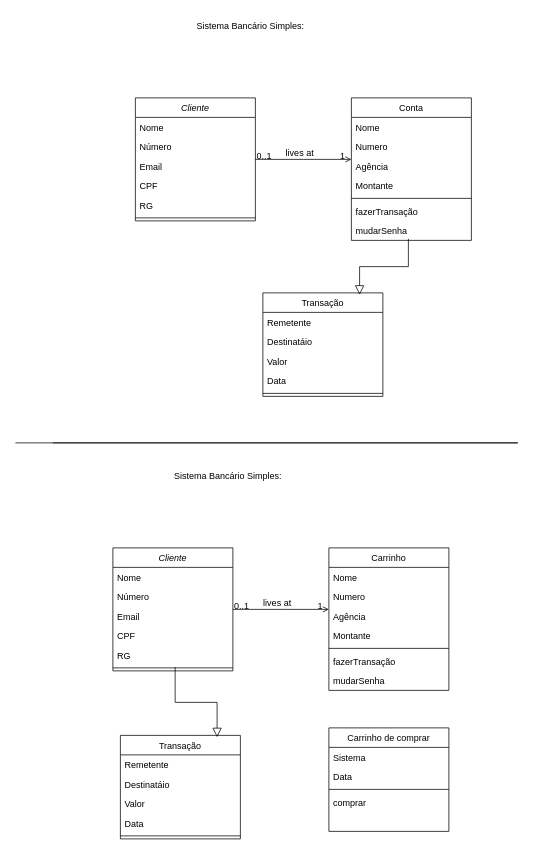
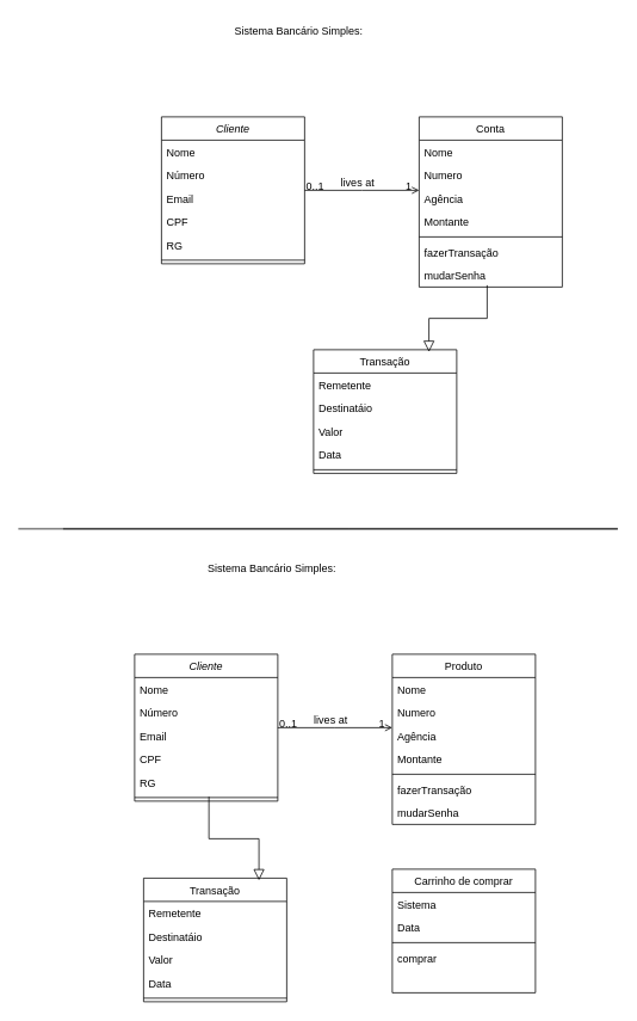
- <mxCell id="44" value="Carrinho" style="swimlane;fontStyle=0;align=center;verticalAlign=top;childLayout=stackLayout;horizontal=1;startSize=26;horizontalStack=0;resizeParent=1;resizeLast=0;collapsible=1;marginBottom=0;rounded=0;shadow=0;strokeWidth=1;" parent="1" vertex="1"><mxGeometry x="438" y="730" width="160" height="190" as="geometry"><mxRectangle x="550" y="140" width="160" height="26" as="alternateBounds" /></mxGeometry></mxCell>
+ <mxCell id="44" value="Produto" style="swimlane;fontStyle=0;align=center;verticalAlign=top;childLayout=stackLayout;horizontal=1;startSize=26;horizontalStack=0;resizeParent=1;resizeLast=0;collapsible=1;marginBottom=0;rounded=0;shadow=0;strokeWidth=1;" parent="1" vertex="1"><mxGeometry x="438" y="730" width="160" height="190" as="geometry"><mxRectangle x="550" y="140" width="160" height="26" as="alternateBounds" /></mxGeometry></mxCell>
